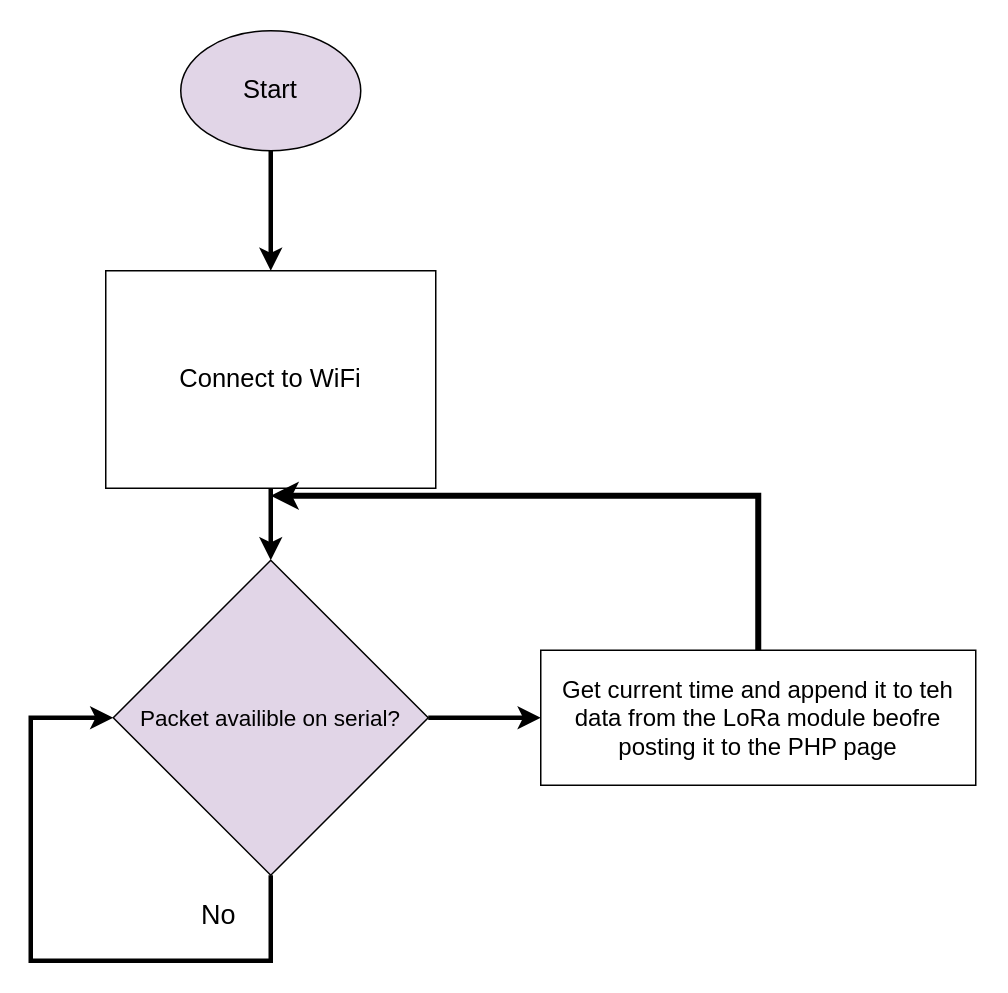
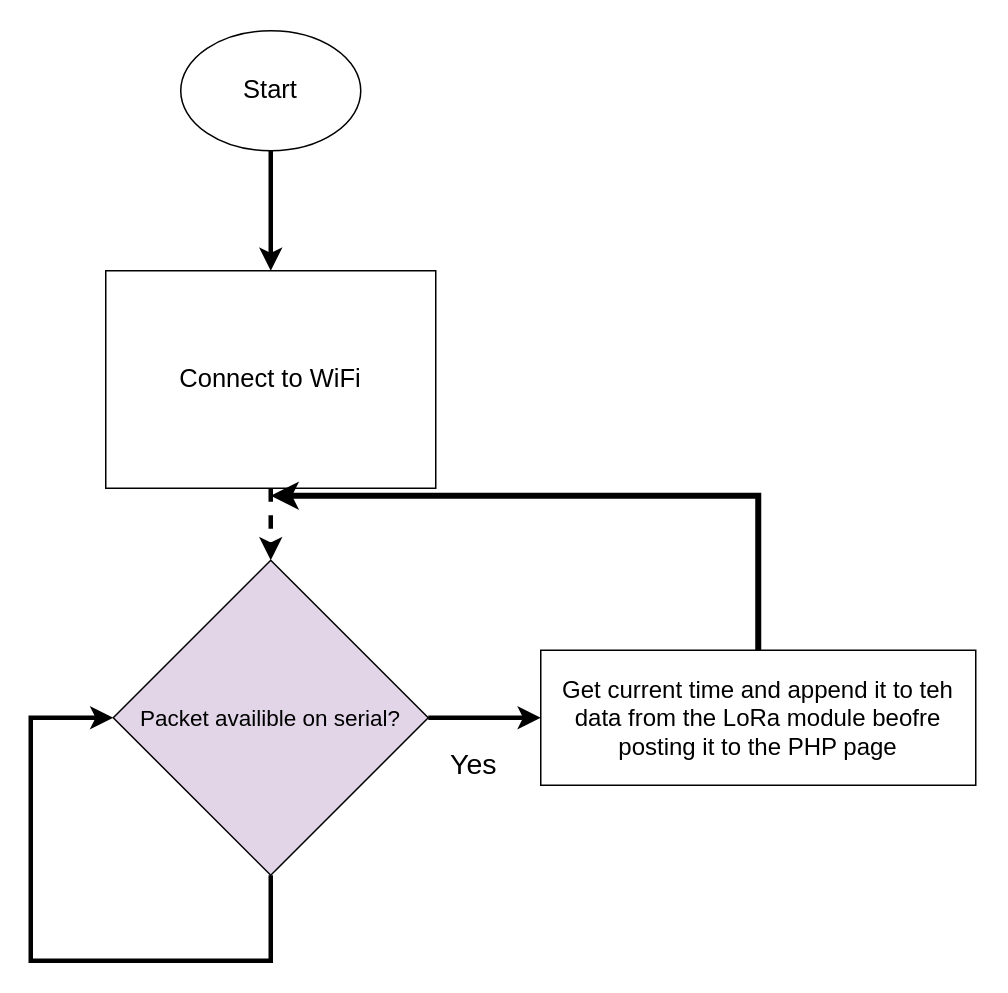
- <mxCell id="3" value="&lt;font style=&quot;font-size: 17px;&quot;&gt;Start&lt;/font&gt;" style="ellipse;whiteSpace=wrap;html=1;fillColor=#e1d5e7;" vertex="1" parent="1"><mxGeometry x="120" width="120" height="80" as="geometry" y="20" /></mxCell>
+ <mxCell id="3" value="&lt;font style=&quot;font-size: 17px;&quot;&gt;Start&lt;/font&gt;" style="ellipse;whiteSpace=wrap;html=1;" vertex="1" parent="1"><mxGeometry x="120" width="120" height="80" as="geometry" y="20" /></mxCell>
- <mxCell id="4" style="edgeStyle=orthogonalEdgeStyle;rounded=0;orthogonalLoop=1;jettySize=auto;html=1;exitX=0.5;exitY=1;exitDx=0;exitDy=0;entryX=0.5;entryY=0;entryDx=0;entryDy=0;fontSize=20;strokeWidth=3;" edge="1" parent="1" source="5" target="8"><mxGeometry relative="1" as="geometry"><mxPoint x="180" y="350" as="targetPoint" /></mxGeometry></mxCell>
+ <mxCell id="4" style="edgeStyle=orthogonalEdgeStyle;rounded=0;orthogonalLoop=1;jettySize=auto;html=1;exitX=0.5;exitY=1;exitDx=0;exitDy=0;entryX=0.5;entryY=0;entryDx=0;entryDy=0;fontSize=20;strokeWidth=3;dashed=1;" edge="1" parent="1" source="5" target="8"><mxGeometry relative="1" as="geometry"><mxPoint x="180" y="350" as="targetPoint" /></mxGeometry></mxCell>
+ <mxCell id="9" value="Yes" style="text;html=1;align=center;verticalAlign=middle;resizable=0;points=[];autosize=1;strokeColor=none;fillColor=none;fontSize=19;" vertex="1" parent="1"><mxGeometry x="290" y="490" width="50" height="40" as="geometry" /></mxCell>
- <mxCell id="10" value="No" style="text;html=1;align=center;verticalAlign=middle;resizable=0;points=[];autosize=1;strokeColor=none;fillColor=none;fontSize=18;" vertex="1" parent="1"><mxGeometry x="120" y="590" width="50" height="40" as="geometry" /></mxCell>
